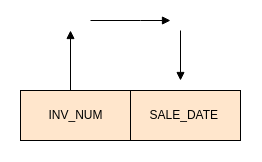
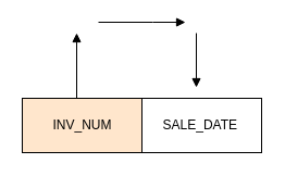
- <mxCell id="3" value="SALE_DATE&amp;nbsp;" style="html=1;fillColor=#ffe6cc;" vertex="1" parent="1"><mxGeometry x="130" y="90" width="110" height="50" as="geometry" /></mxCell>
+ <mxCell id="3" value="SALE_DATE&amp;nbsp;" style="html=1;" vertex="1" parent="1"><mxGeometry x="130" y="90" width="110" height="50" as="geometry" /></mxCell>
